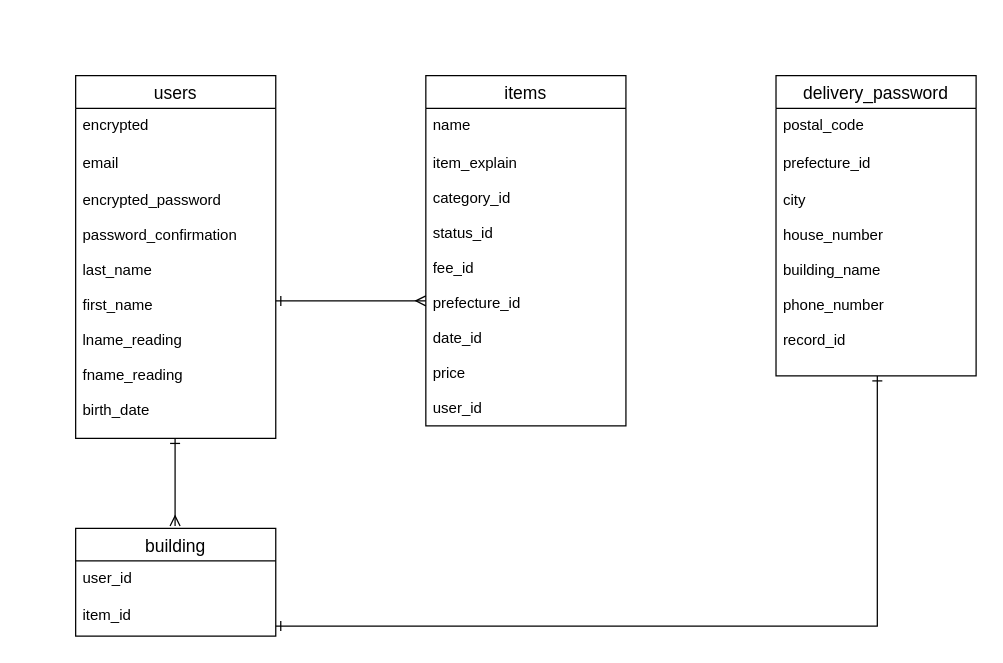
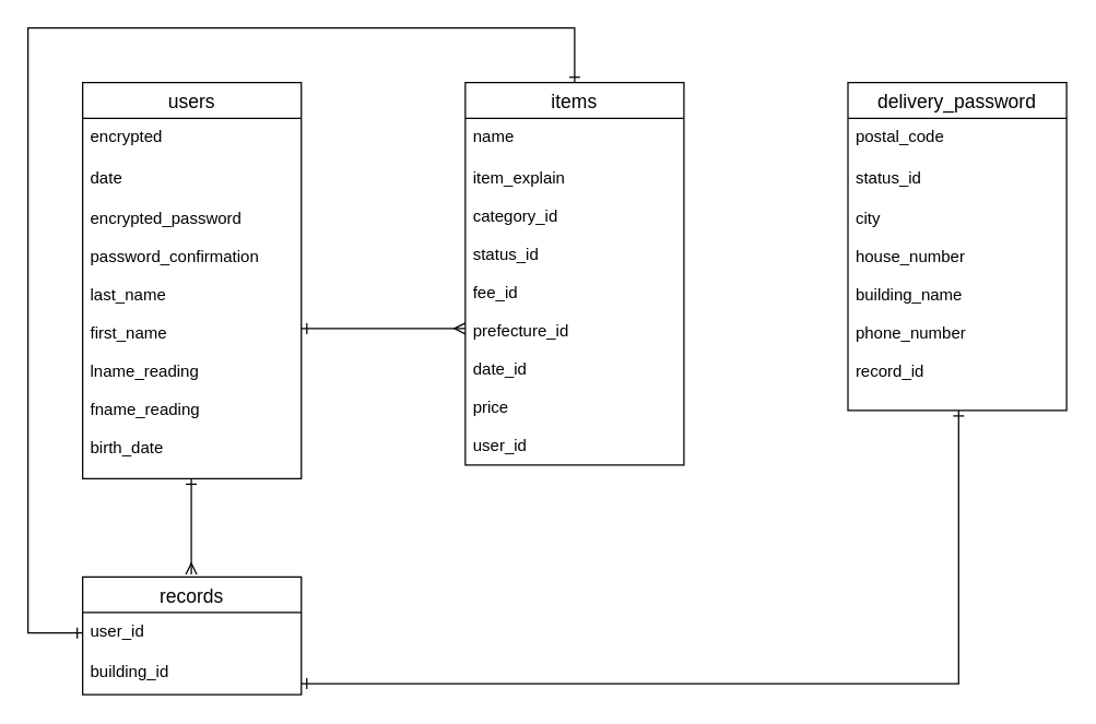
+ <mxCell id="14" value="" style="endArrow=ERone;html=1;rounded=0;endFill=0;startArrow=ERone;startFill=0;exitX=0;exitY=0.5;exitDx=0;exitDy=0;" parent="1" target="10" edge="1" source="16"><mxGeometry relative="1" as="geometry"><mxPoint x="20" y="470" as="sourcePoint" /><mxPoint x="710" y="20" as="targetPoint" /><Array as="points"><mxPoint x="20" y="463" /><mxPoint x="20" y="20" /><mxPoint x="420" y="20" /></Array></mxGeometry></mxCell>
- <mxCell id="8" value="email" style="text;strokeColor=none;fillColor=none;spacingLeft=4;spacingRight=4;overflow=hidden;rotatable=0;points=[[0,0.5],[1,0.5]];portConstraint=eastwest;fontSize=12;" parent="6" vertex="1"><mxGeometry y="56" width="160" height="30" as="geometry" /></mxCell>
+ <mxCell id="8" value="date" style="text;strokeColor=none;fillColor=none;spacingLeft=4;spacingRight=4;overflow=hidden;rotatable=0;points=[[0,0.5],[1,0.5]];portConstraint=eastwest;fontSize=12;" parent="6" vertex="1"><mxGeometry y="56" width="160" height="30" as="geometry" /></mxCell>
- <mxCell id="4" value="prefecture_id" style="text;strokeColor=none;fillColor=none;spacingLeft=4;spacingRight=4;overflow=hidden;rotatable=0;points=[[0,0.5],[1,0.5]];portConstraint=eastwest;fontSize=12;" parent="2" vertex="1"><mxGeometry y="56" width="160" height="30" as="geometry" /></mxCell>
+ <mxCell id="4" value="status_id" style="text;strokeColor=none;fillColor=none;spacingLeft=4;spacingRight=4;overflow=hidden;rotatable=0;points=[[0,0.5],[1,0.5]];portConstraint=eastwest;fontSize=12;" parent="2" vertex="1"><mxGeometry y="56" width="160" height="30" as="geometry" /></mxCell>
- <mxCell id="15" value="building" style="swimlane;fontStyle=0;childLayout=stackLayout;horizontal=1;startSize=26;horizontalStack=0;resizeParent=1;resizeParentMax=0;resizeLast=0;collapsible=1;marginBottom=0;align=center;fontSize=14;" parent="1" vertex="1"><mxGeometry x="60" y="422" width="160" height="86" as="geometry" /></mxCell>
+ <mxCell id="15" value="records" style="swimlane;fontStyle=0;childLayout=stackLayout;horizontal=1;startSize=26;horizontalStack=0;resizeParent=1;resizeParentMax=0;resizeLast=0;collapsible=1;marginBottom=0;align=center;fontSize=14;" parent="1" vertex="1"><mxGeometry x="60" y="422" width="160" height="86" as="geometry" /></mxCell>
- <mxCell id="17" value="item_id" style="text;strokeColor=none;fillColor=none;spacingLeft=4;spacingRight=4;overflow=hidden;rotatable=0;points=[[0,0.5],[1,0.5]];portConstraint=eastwest;fontSize=12;" parent="15" vertex="1"><mxGeometry y="56" width="160" height="30" as="geometry" /></mxCell>
+ <mxCell id="17" value="building_id" style="text;strokeColor=none;fillColor=none;spacingLeft=4;spacingRight=4;overflow=hidden;rotatable=0;points=[[0,0.5],[1,0.5]];portConstraint=eastwest;fontSize=12;" parent="15" vertex="1"><mxGeometry y="56" width="160" height="30" as="geometry" /></mxCell>
